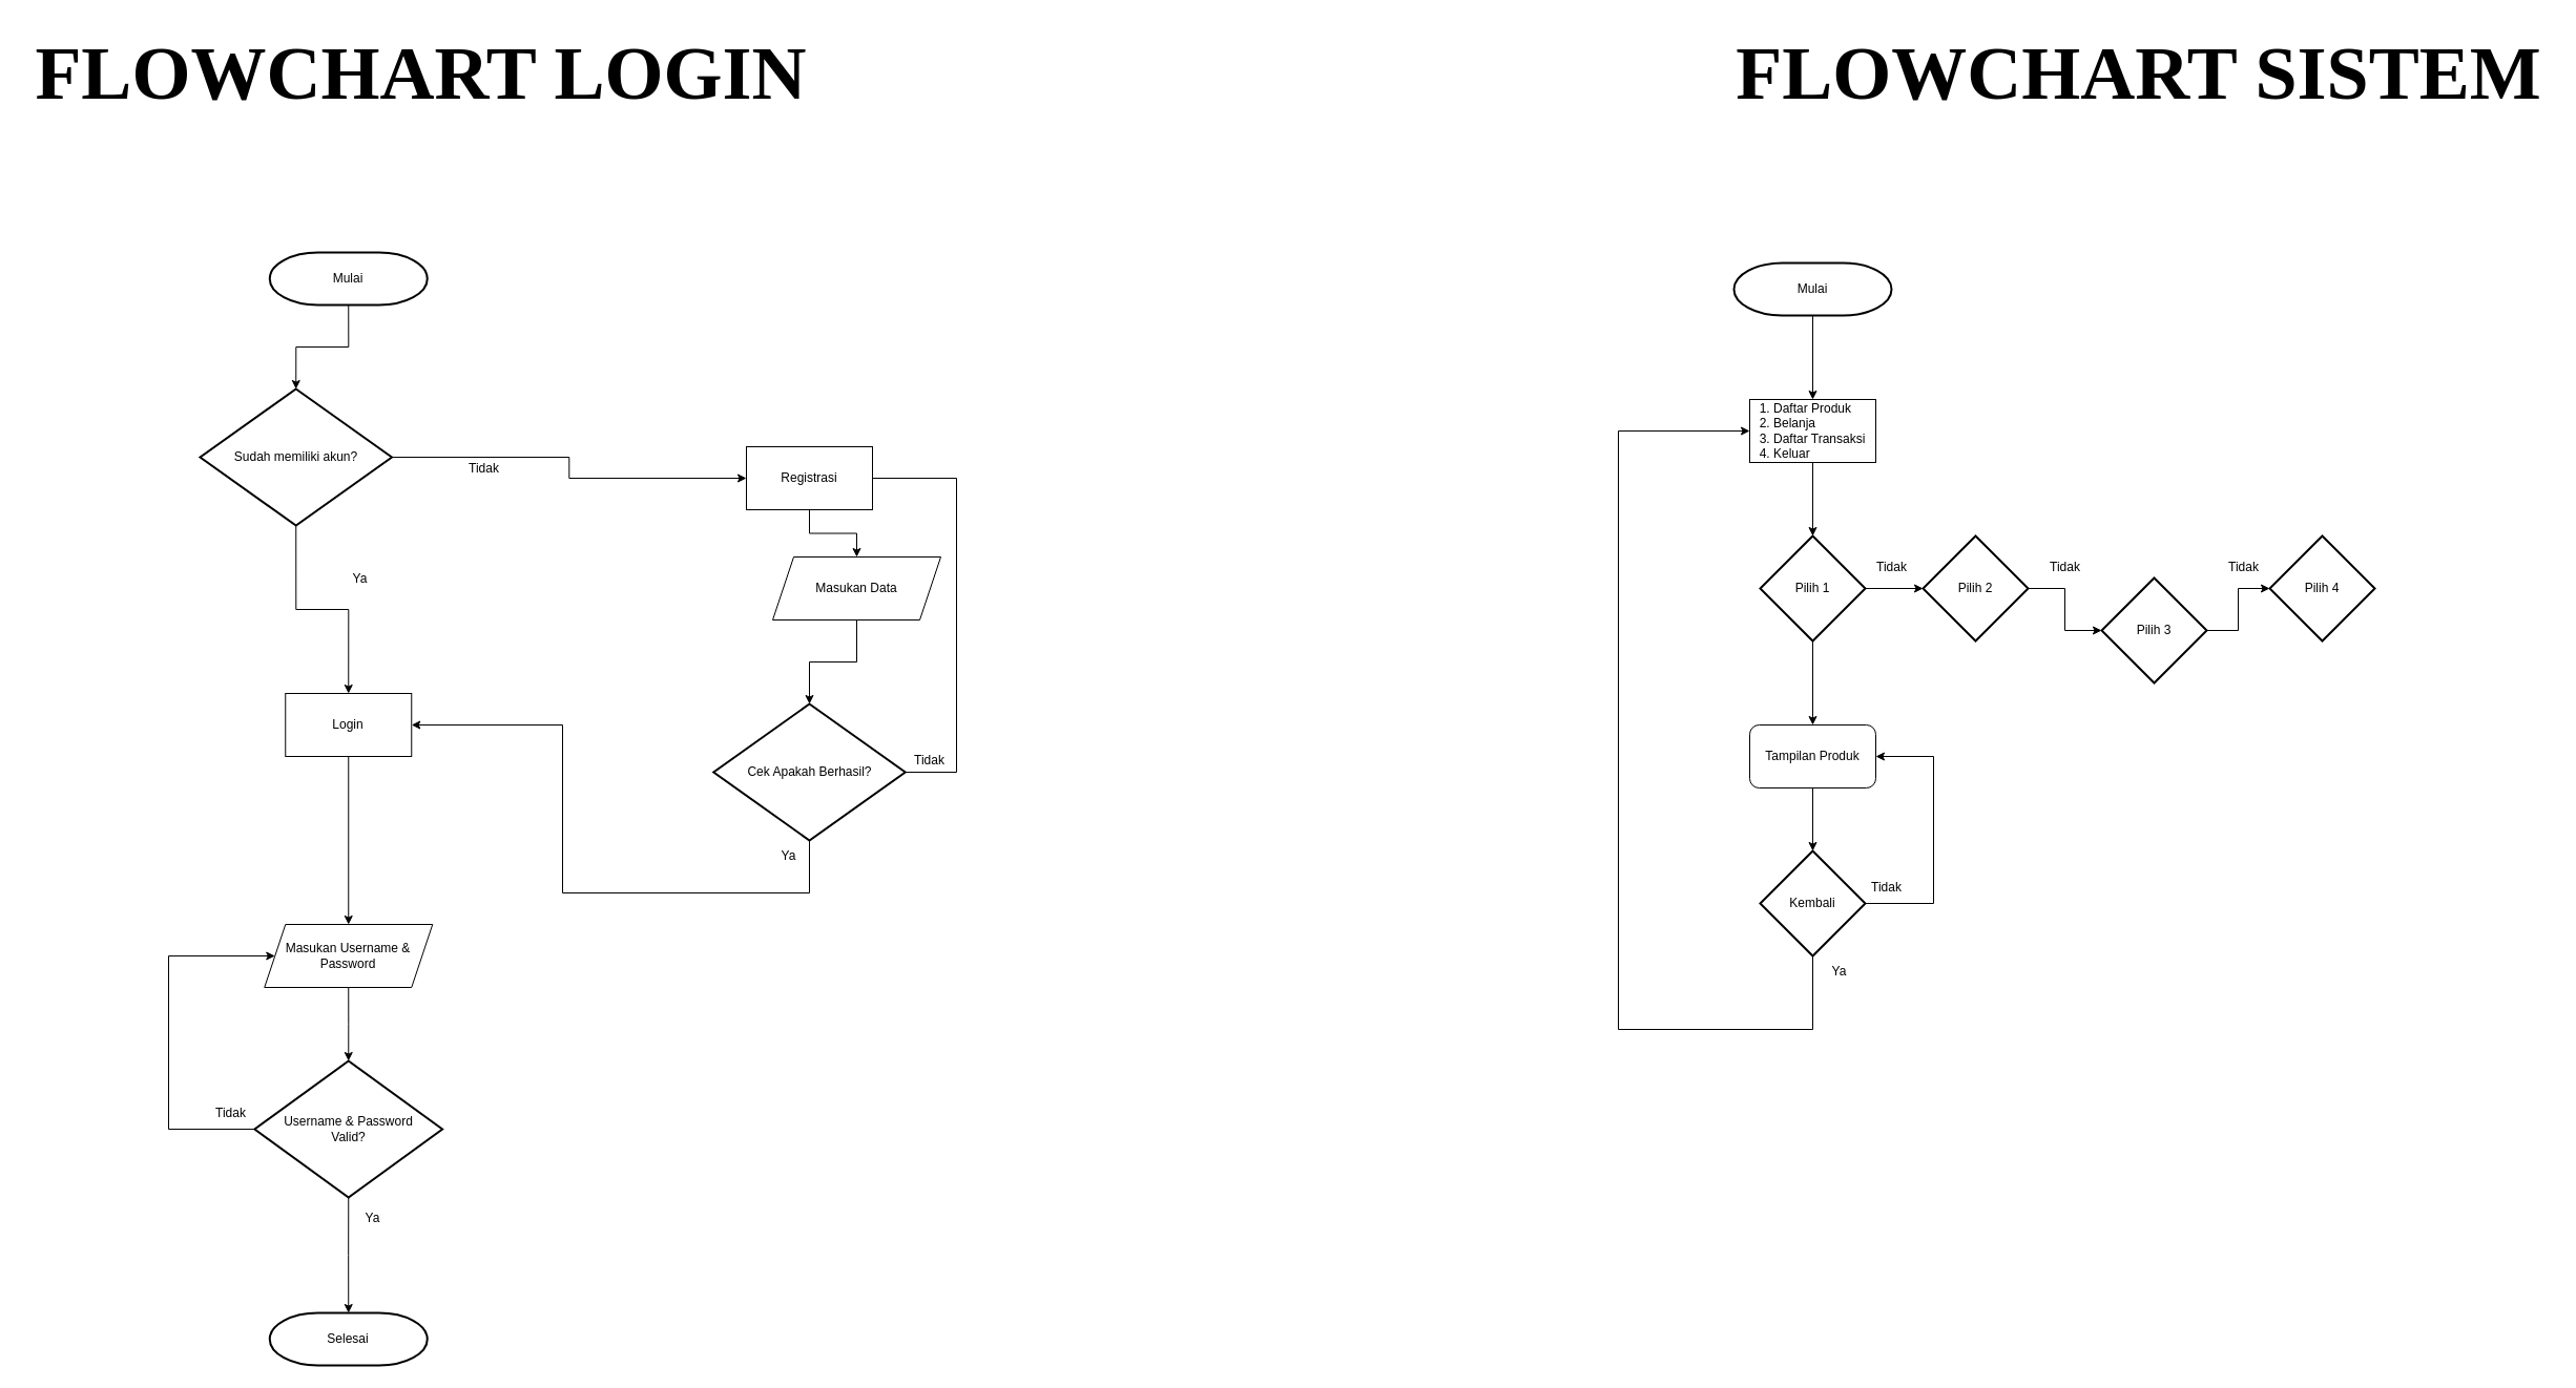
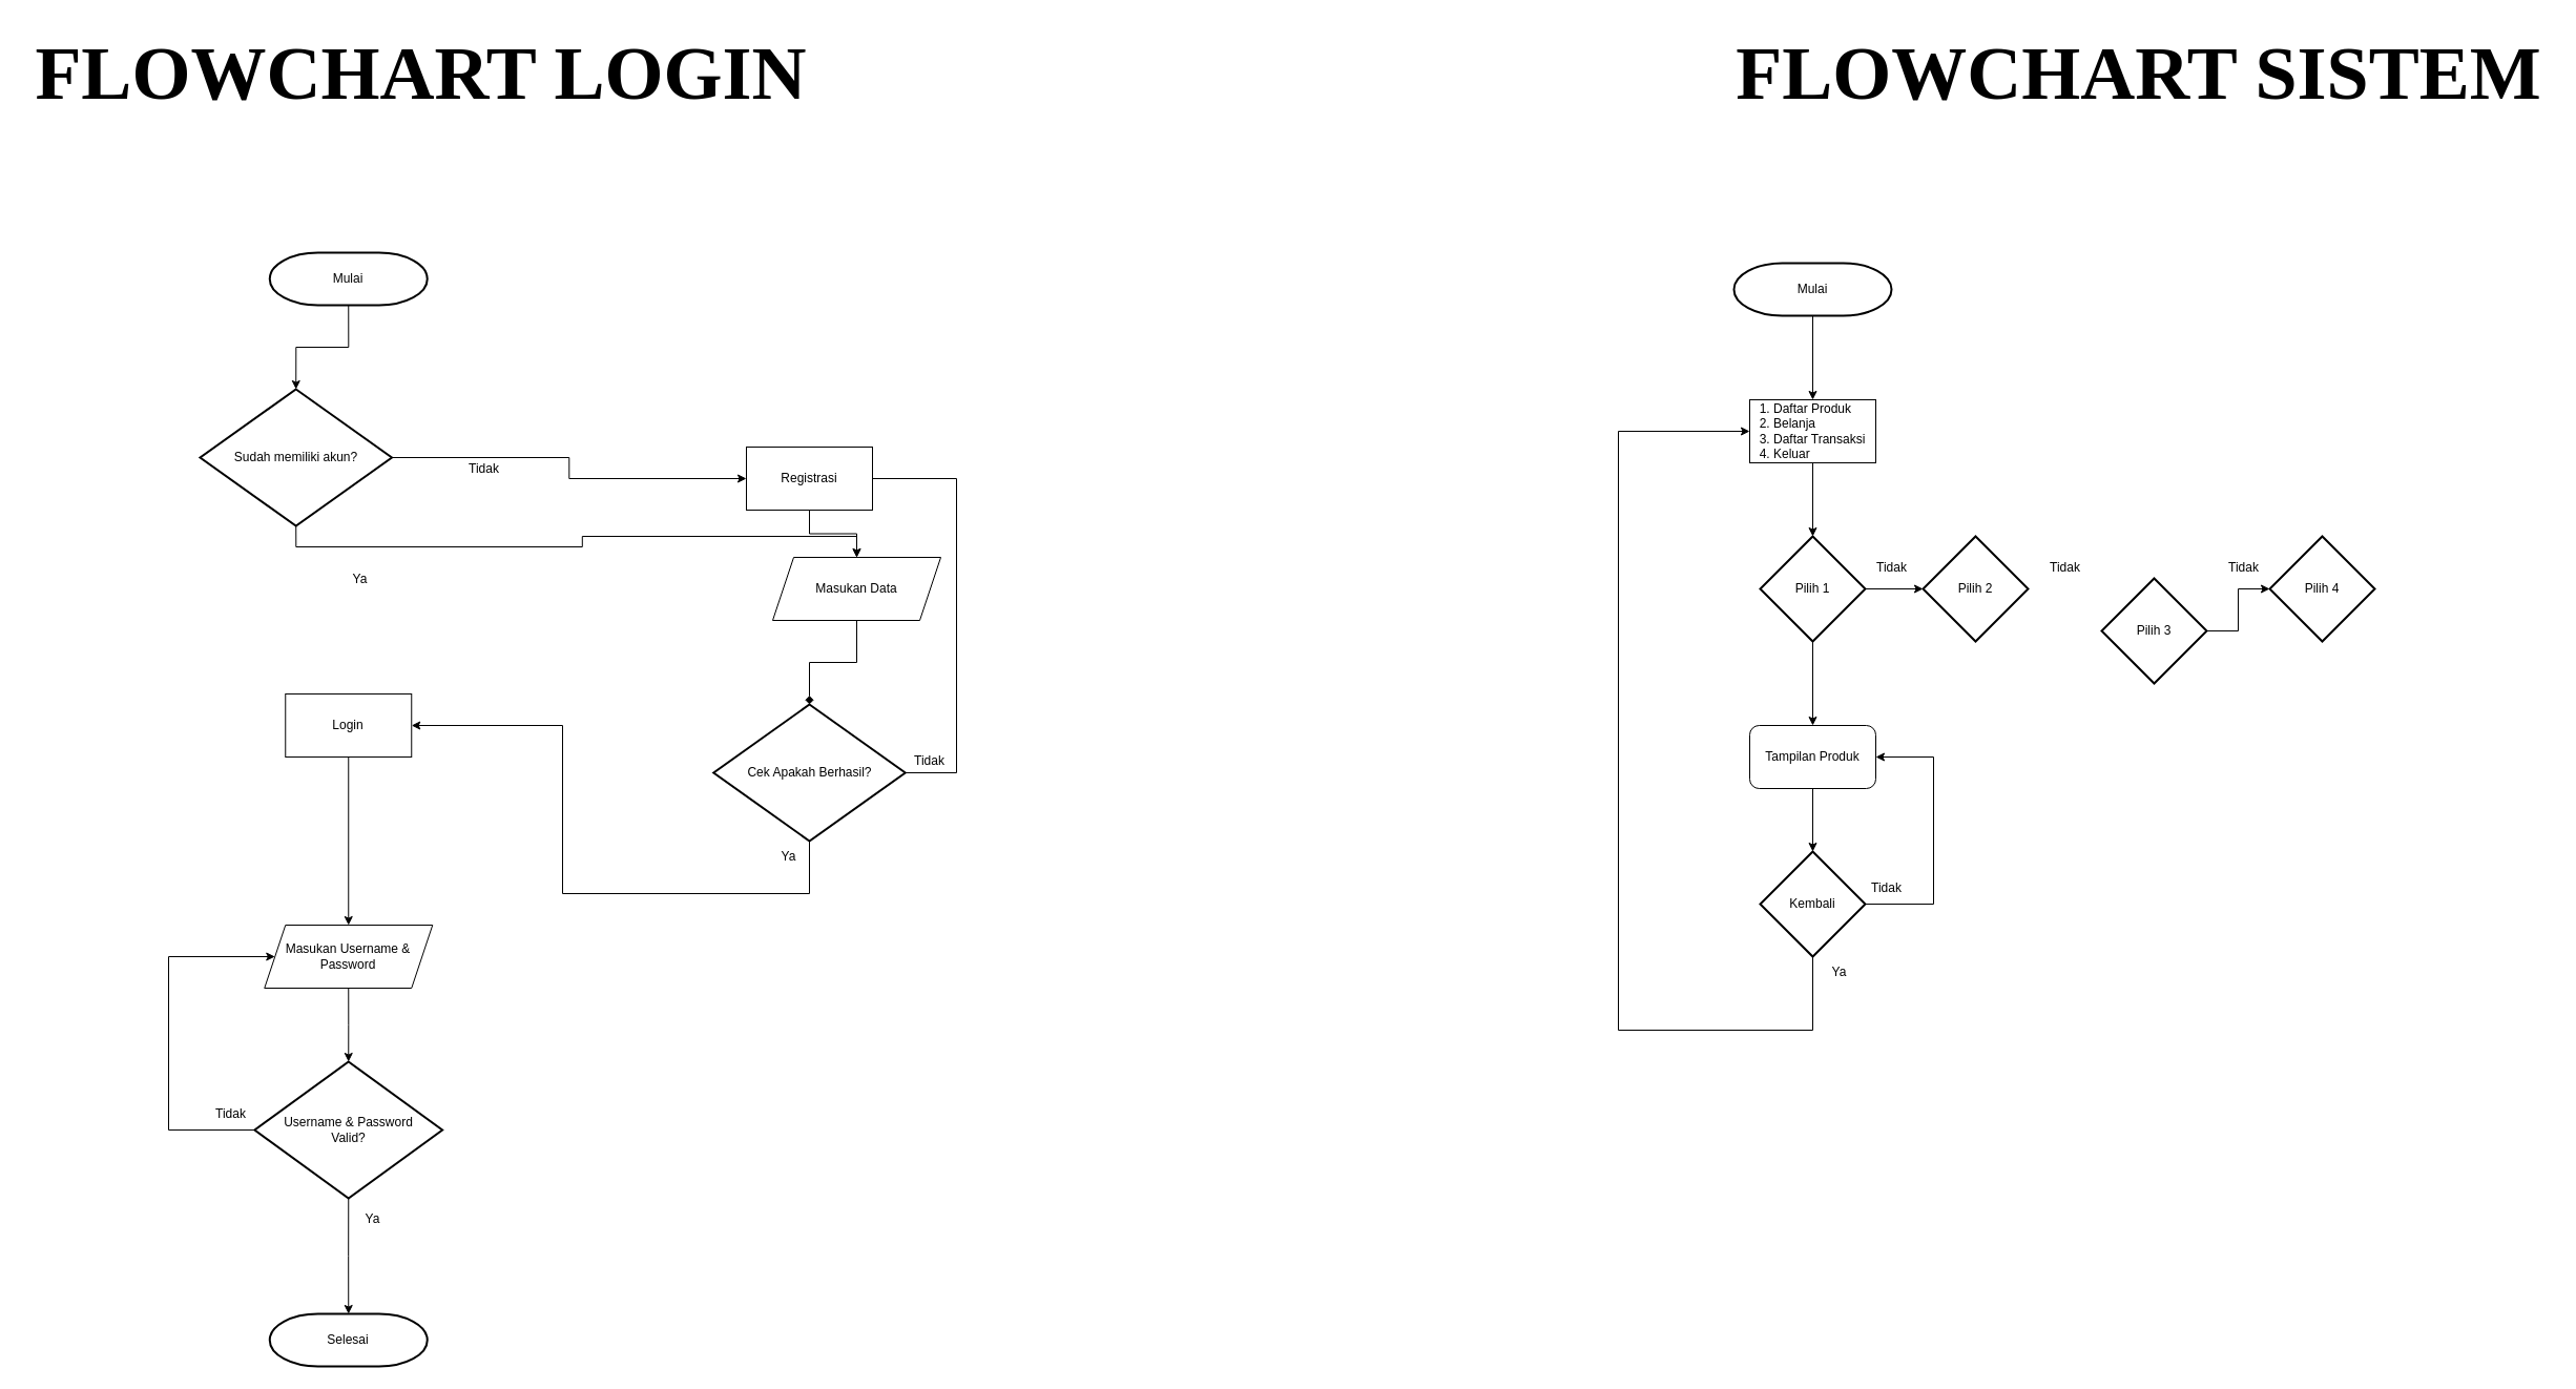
- <mxCell id="37" style="edgeStyle=orthogonalEdgeStyle;rounded=0;orthogonalLoop=1;jettySize=auto;html=1;exitX=1;exitY=0.5;exitDx=0;exitDy=0;exitPerimeter=0;entryX=0;entryY=0.5;entryDx=0;entryDy=0;entryPerimeter=0;" edge="1" parent="1" source="38" target="40"><mxGeometry relative="1" as="geometry" /></mxCell>
- <mxCell id="5" style="edgeStyle=orthogonalEdgeStyle;rounded=0;orthogonalLoop=1;jettySize=auto;html=1;exitX=0.5;exitY=1;exitDx=0;exitDy=0;exitPerimeter=0;entryX=0.5;entryY=0;entryDx=0;entryDy=0;" edge="1" parent="1" source="6" target="23"><mxGeometry relative="1" as="geometry" /></mxCell>
+ <mxCell id="5" style="edgeStyle=orthogonalEdgeStyle;rounded=0;orthogonalLoop=1;jettySize=auto;html=1;exitX=0.5;exitY=1;exitDx=0;exitDy=0;exitPerimeter=0;" edge="1" parent="1" source="6" target="21"><mxGeometry relative="1" as="geometry" /></mxCell>
- <mxCell id="20" style="edgeStyle=orthogonalEdgeStyle;rounded=0;orthogonalLoop=1;jettySize=auto;html=1;exitX=0.5;exitY=1;exitDx=0;exitDy=0;entryX=0.5;entryY=0;entryDx=0;entryDy=0;entryPerimeter=0;" edge="1" parent="1" source="21" target="19"><mxGeometry relative="1" as="geometry" /></mxCell>
+ <mxCell id="20" style="edgeStyle=orthogonalEdgeStyle;rounded=0;orthogonalLoop=1;jettySize=auto;html=1;exitX=0.5;exitY=1;exitDx=0;exitDy=0;entryX=0.5;entryY=0;entryDx=0;entryDy=0;entryPerimeter=0;endArrow=diamond;" edge="1" parent="1" source="21" target="19"><mxGeometry relative="1" as="geometry" /></mxCell>
